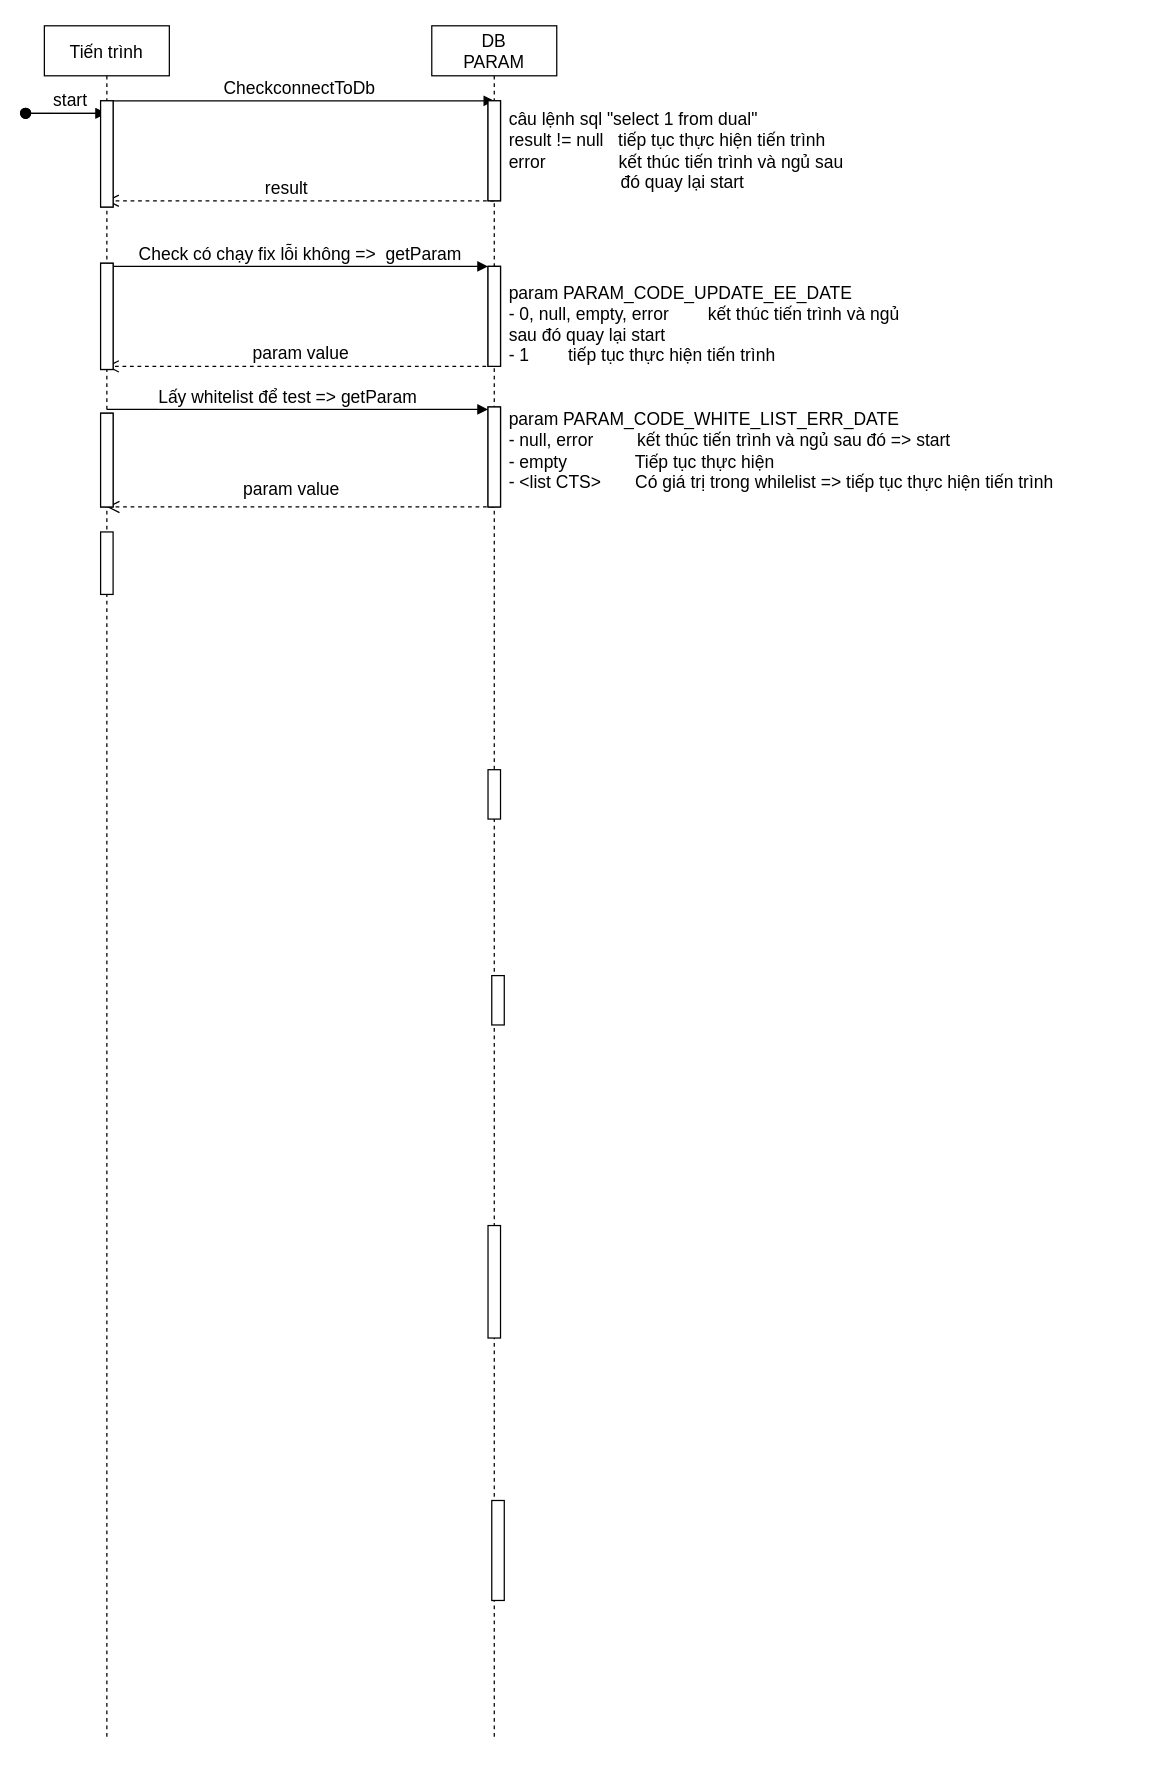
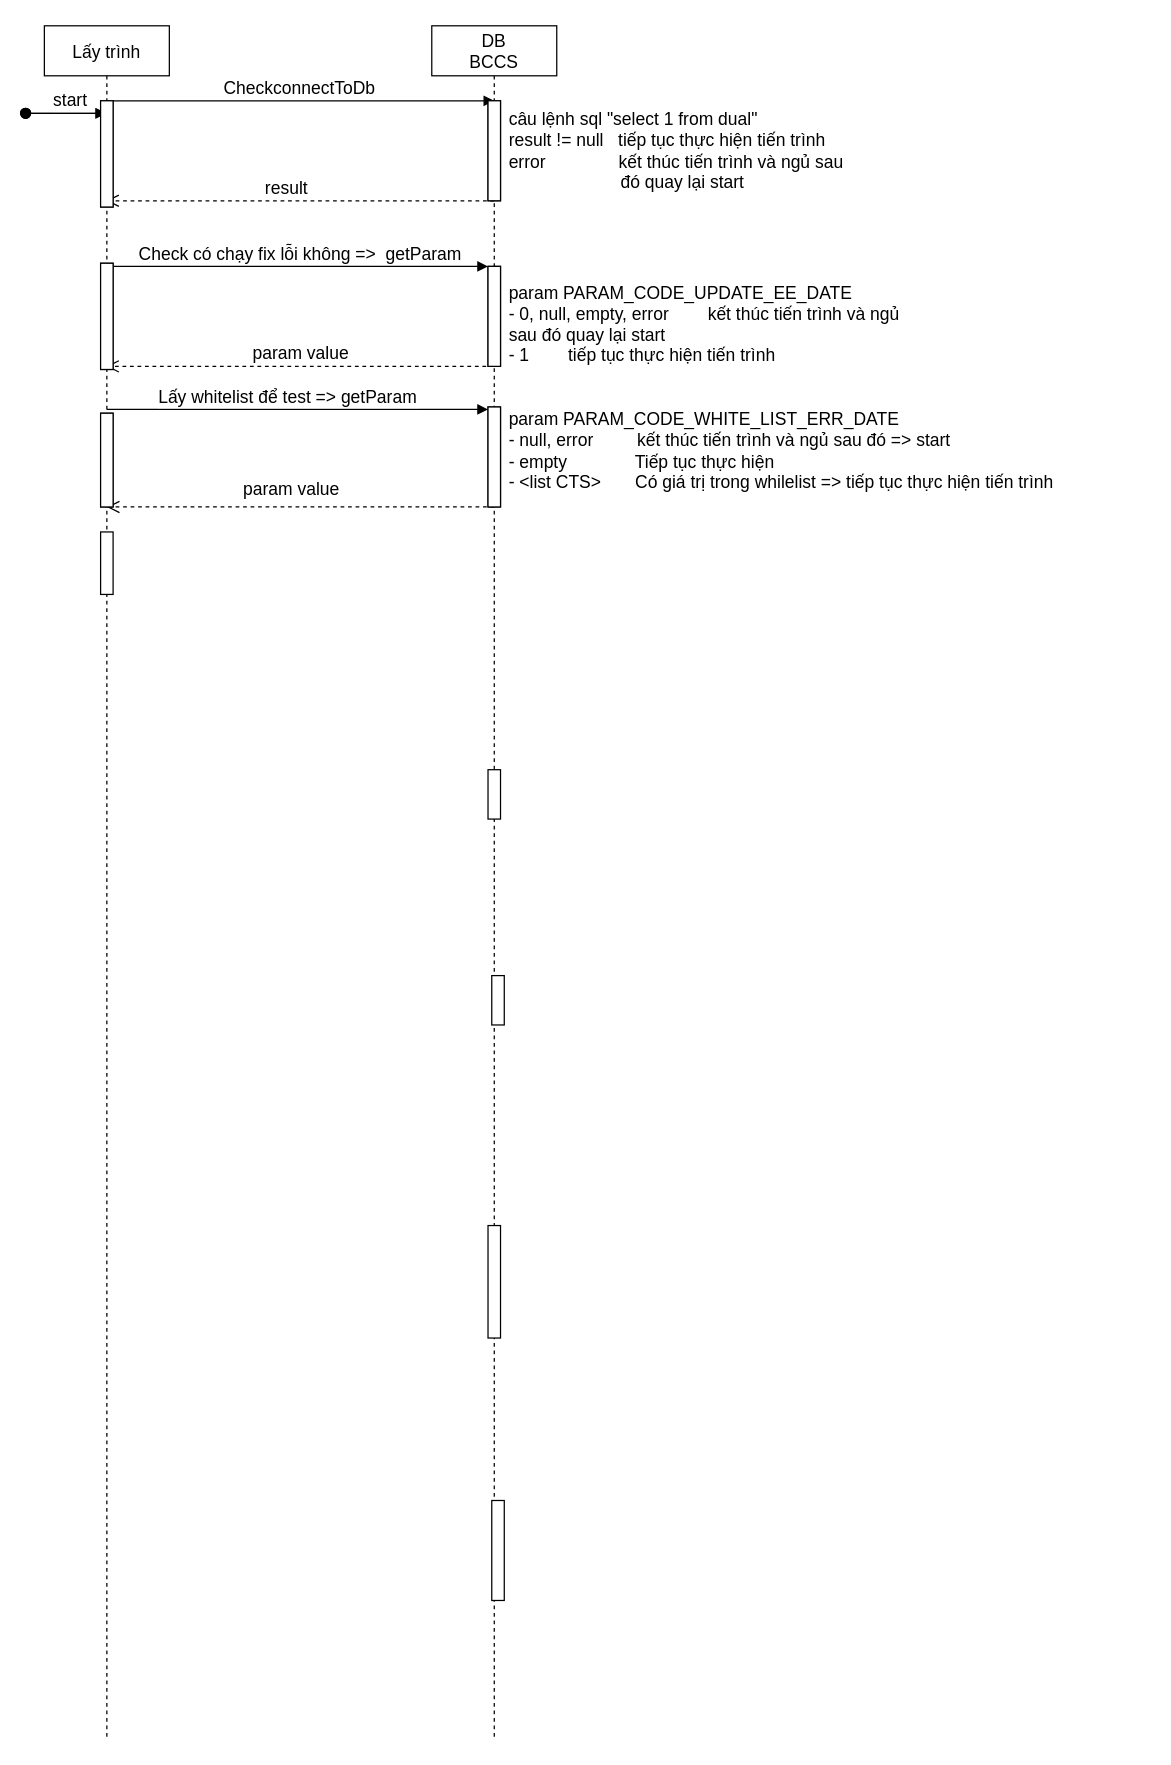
- <mxCell id="23" value="DB &#10;PARAM" style="shape=umlLifeline;perimeter=lifelinePerimeter;container=1;collapsible=0;recursiveResize=0;rounded=0;shadow=0;strokeWidth=1;fontSize=14;" vertex="1" parent="1"><mxGeometry x="345" y="20" width="100" height="1370" as="geometry" /></mxCell>
+ <mxCell id="23" value="DB &#10;BCCS" style="shape=umlLifeline;perimeter=lifelinePerimeter;container=1;collapsible=0;recursiveResize=0;rounded=0;shadow=0;strokeWidth=1;fontSize=14;" vertex="1" parent="1"><mxGeometry x="345" y="20" width="100" height="1370" as="geometry" /></mxCell>
- <mxCell id="17" value="Tiến trình" style="shape=umlLifeline;perimeter=lifelinePerimeter;container=1;collapsible=0;recursiveResize=0;rounded=0;shadow=0;strokeWidth=1;fontSize=14;" vertex="1" parent="1"><mxGeometry x="35" y="20" width="100" height="1370" as="geometry" /></mxCell>
+ <mxCell id="17" value="Lấy trình" style="shape=umlLifeline;perimeter=lifelinePerimeter;container=1;collapsible=0;recursiveResize=0;rounded=0;shadow=0;strokeWidth=1;fontSize=14;" vertex="1" parent="1"><mxGeometry x="35" y="20" width="100" height="1370" as="geometry" /></mxCell>
